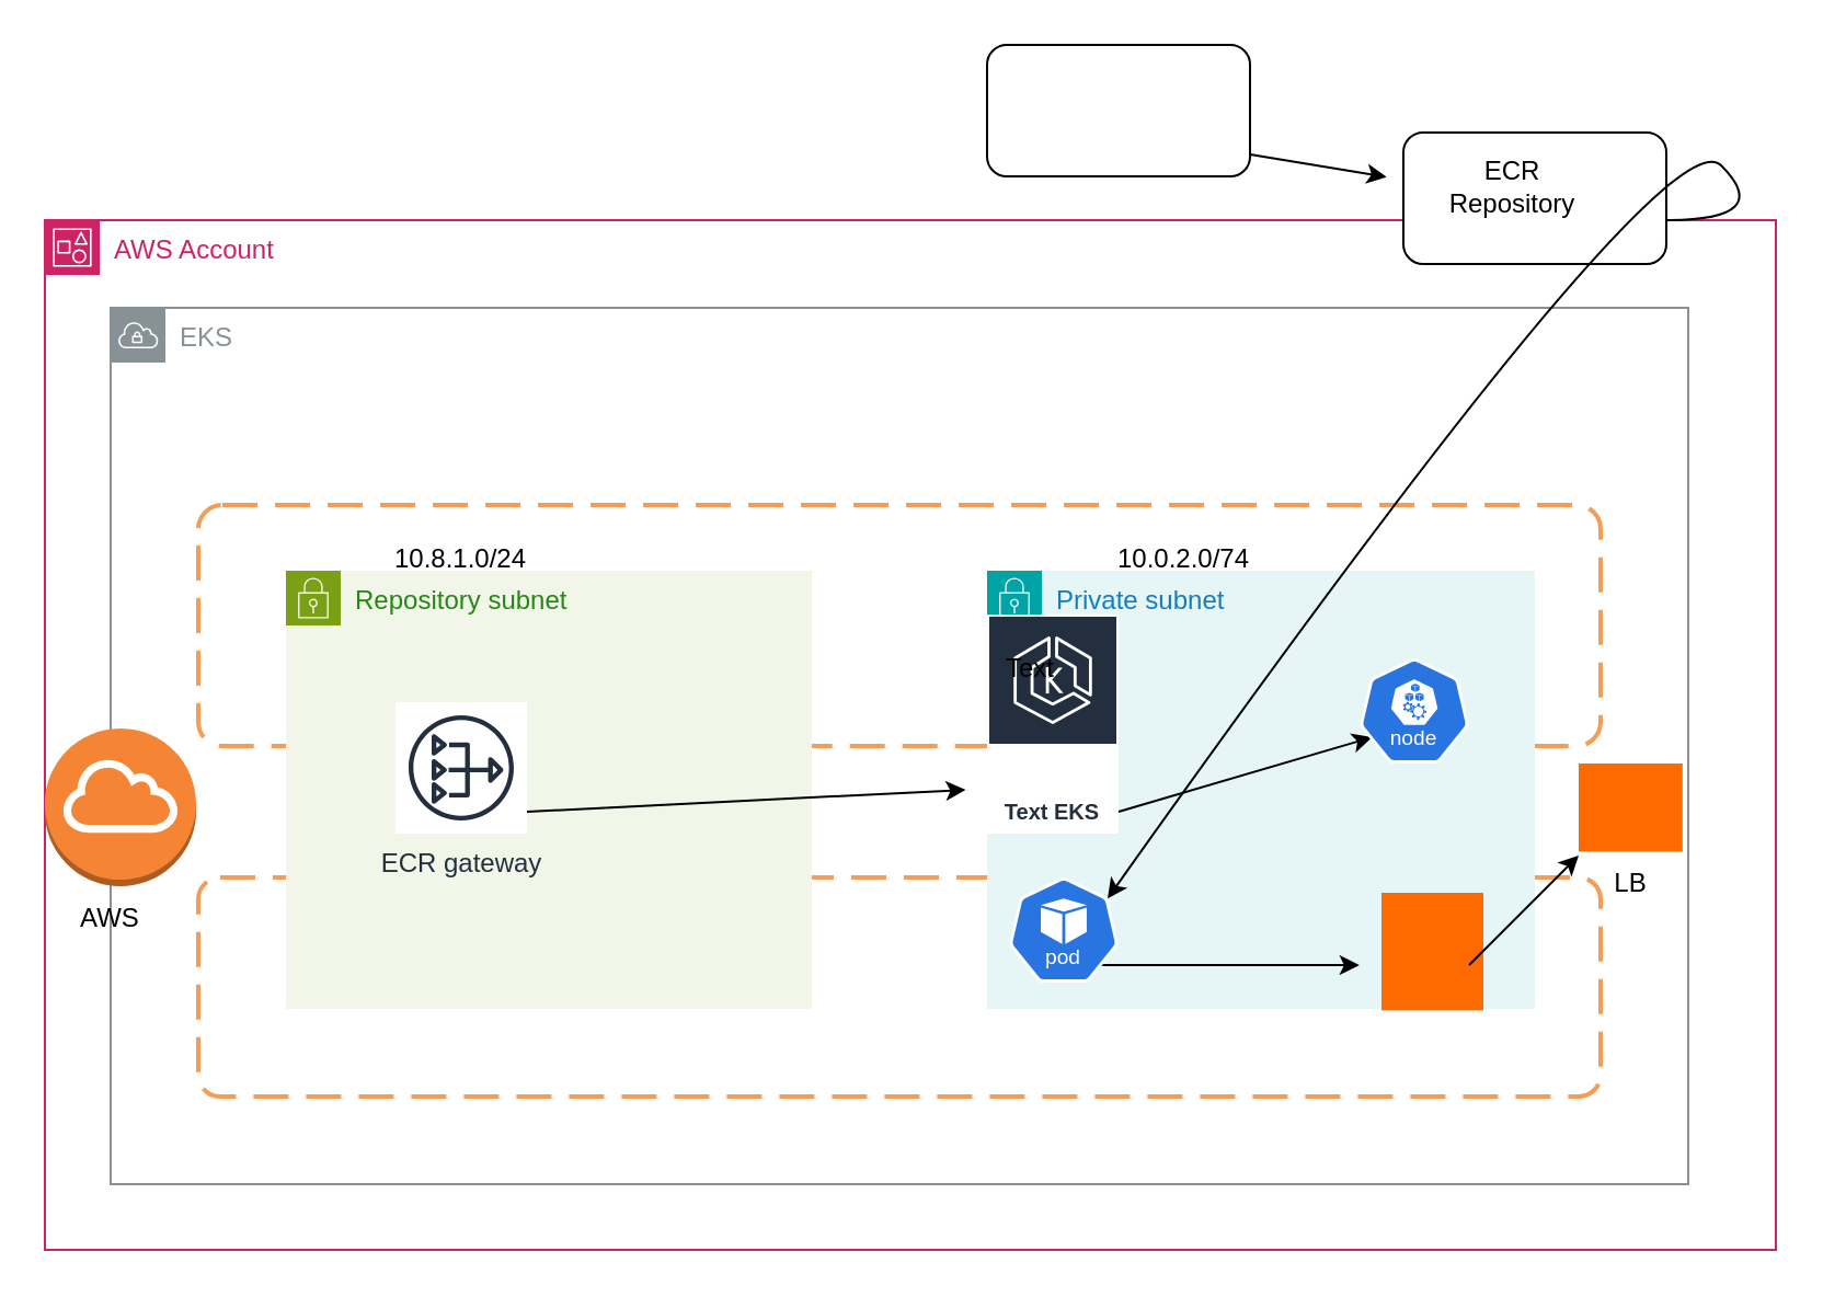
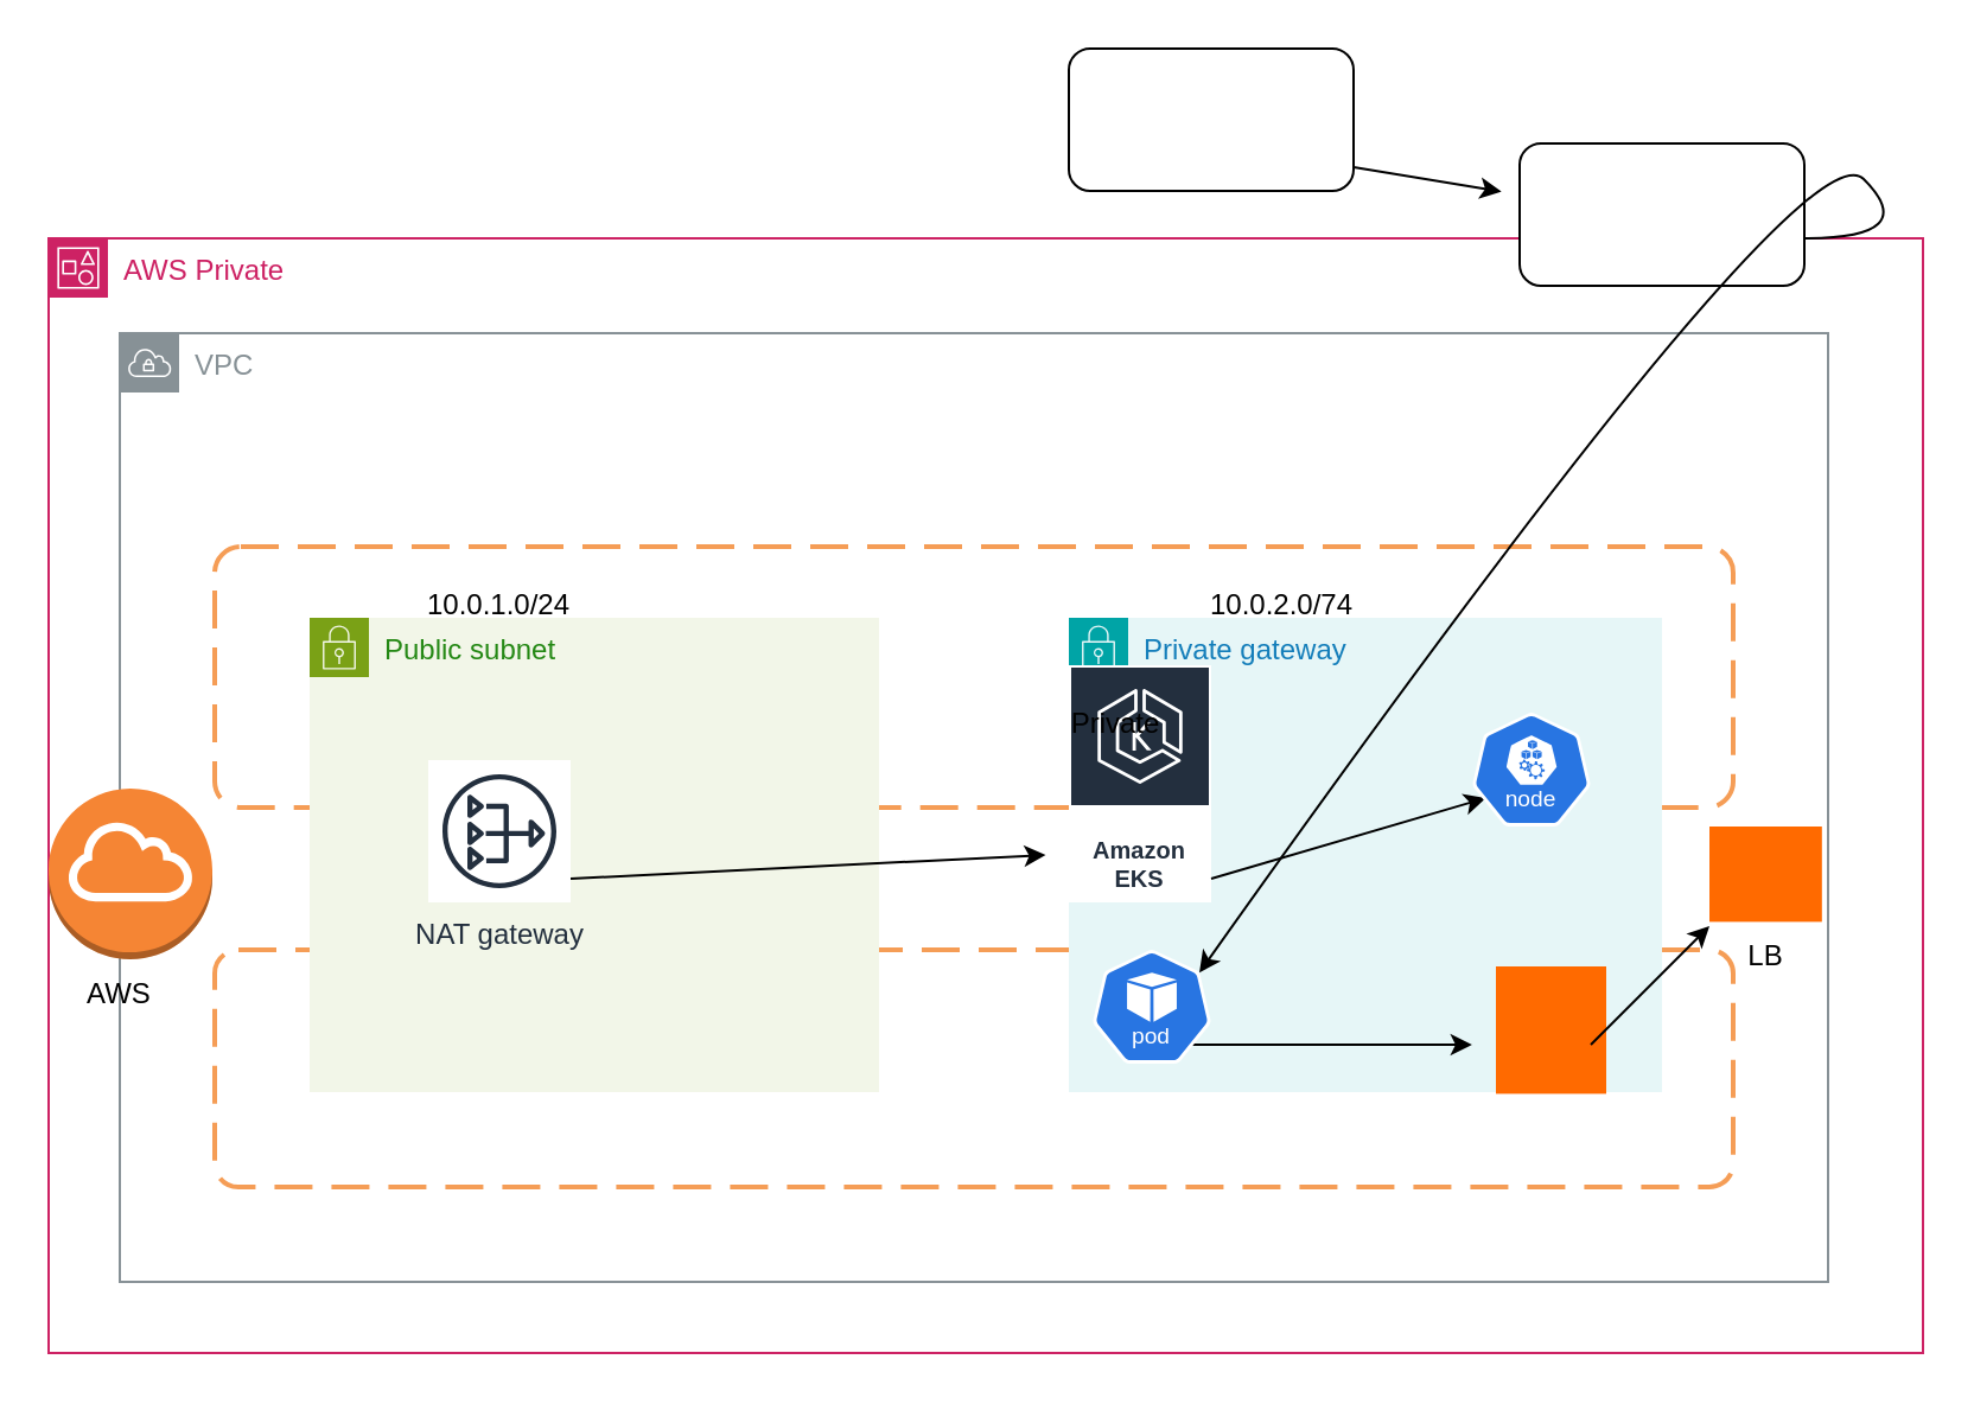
- <mxCell id="9" value="ECR Repository" style="text;html=1;align=center;verticalAlign=middle;whiteSpace=wrap;rounded=0;" vertex="1" parent="7"><mxGeometry x="640" y="-30" width="60" height="30" as="geometry" /></mxCell>
- <mxCell id="7" value="AWS Account" style="points=[[0,0],[0.25,0],[0.5,0],[0.75,0],[1,0],[1,0.25],[1,0.5],[1,0.75],[1,1],[0.75,1],[0.5,1],[0.25,1],[0,1],[0,0.75],[0,0.5],[0,0.25]];outlineConnect=0;gradientColor=none;html=1;whiteSpace=wrap;fontSize=12;fontStyle=0;container=1;pointerEvents=0;collapsible=0;recursiveResize=0;shape=mxgraph.aws4.group;grIcon=mxgraph.aws4.group_account;strokeColor=#CD2264;fillColor=none;verticalAlign=top;align=left;spacingLeft=30;fontColor=#CD2264;dashed=0;" vertex="1" parent="1"><mxGeometry x="20" width="790" height="470" as="geometry" y="100" /></mxCell>
+ <mxCell id="7" value="AWS Private" style="points=[[0,0],[0.25,0],[0.5,0],[0.75,0],[1,0],[1,0.25],[1,0.5],[1,0.75],[1,1],[0.75,1],[0.5,1],[0.25,1],[0,1],[0,0.75],[0,0.5],[0,0.25]];outlineConnect=0;gradientColor=none;html=1;whiteSpace=wrap;fontSize=12;fontStyle=0;container=1;pointerEvents=0;collapsible=0;recursiveResize=0;shape=mxgraph.aws4.group;grIcon=mxgraph.aws4.group_account;strokeColor=#CD2264;fillColor=none;verticalAlign=top;align=left;spacingLeft=30;fontColor=#CD2264;dashed=0;" vertex="1" parent="1"><mxGeometry x="20" width="790" height="470" as="geometry" y="100" /></mxCell>
- <mxCell id="2" value="EKS" style="sketch=0;outlineConnect=0;gradientColor=none;html=1;whiteSpace=wrap;fontSize=12;fontStyle=0;shape=mxgraph.aws4.group;grIcon=mxgraph.aws4.group_vpc;strokeColor=#879196;fillColor=none;verticalAlign=top;align=left;spacingLeft=30;fontColor=#879196;dashed=0;" vertex="1" parent="1"><mxGeometry x="50" y="140" width="720" height="400" as="geometry" /></mxCell>
+ <mxCell id="2" value="VPC" style="sketch=0;outlineConnect=0;gradientColor=none;html=1;whiteSpace=wrap;fontSize=12;fontStyle=0;shape=mxgraph.aws4.group;grIcon=mxgraph.aws4.group_vpc;strokeColor=#879196;fillColor=none;verticalAlign=top;align=left;spacingLeft=30;fontColor=#879196;dashed=0;" vertex="1" parent="1"><mxGeometry x="50" y="140" width="720" height="400" as="geometry" /></mxCell>
- <mxCell id="19" value="10.8.1.0/24" style="text;html=1;align=center;verticalAlign=middle;whiteSpace=wrap;rounded=0;" vertex="1" parent="7"><mxGeometry x="160" y="140" width="60" height="30" as="geometry" /></mxCell>
+ <mxCell id="19" value="10.0.1.0/24" style="text;html=1;align=center;verticalAlign=middle;whiteSpace=wrap;rounded=0;" vertex="1" parent="7"><mxGeometry x="160" y="140" width="60" height="30" as="geometry" /></mxCell>
- <mxCell id="5" value="Repository subnet" style="points=[[0,0],[0.25,0],[0.5,0],[0.75,0],[1,0],[1,0.25],[1,0.5],[1,0.75],[1,1],[0.75,1],[0.5,1],[0.25,1],[0,1],[0,0.75],[0,0.5],[0,0.25]];outlineConnect=0;gradientColor=none;html=1;whiteSpace=wrap;fontSize=12;fontStyle=0;container=1;pointerEvents=0;collapsible=0;recursiveResize=0;shape=mxgraph.aws4.group;grIcon=mxgraph.aws4.group_security_group;grStroke=0;strokeColor=#7AA116;fillColor=#F2F6E8;verticalAlign=top;align=left;spacingLeft=30;fontColor=#248814;dashed=0;" vertex="1" parent="1"><mxGeometry x="130" y="260" width="240" height="200" as="geometry" /></mxCell>
+ <mxCell id="5" value="Public subnet" style="points=[[0,0],[0.25,0],[0.5,0],[0.75,0],[1,0],[1,0.25],[1,0.5],[1,0.75],[1,1],[0.75,1],[0.5,1],[0.25,1],[0,1],[0,0.75],[0,0.5],[0,0.25]];outlineConnect=0;gradientColor=none;html=1;whiteSpace=wrap;fontSize=12;fontStyle=0;container=1;pointerEvents=0;collapsible=0;recursiveResize=0;shape=mxgraph.aws4.group;grIcon=mxgraph.aws4.group_security_group;grStroke=0;strokeColor=#7AA116;fillColor=#F2F6E8;verticalAlign=top;align=left;spacingLeft=30;fontColor=#248814;dashed=0;" vertex="1" parent="1"><mxGeometry x="130" y="260" width="240" height="200" as="geometry" /></mxCell>
- <mxCell id="6" value="Private subnet" style="points=[[0,0],[0.25,0],[0.5,0],[0.75,0],[1,0],[1,0.25],[1,0.5],[1,0.75],[1,1],[0.75,1],[0.5,1],[0.25,1],[0,1],[0,0.75],[0,0.5],[0,0.25]];outlineConnect=0;gradientColor=none;html=1;whiteSpace=wrap;fontSize=12;fontStyle=0;container=1;pointerEvents=0;collapsible=0;recursiveResize=0;shape=mxgraph.aws4.group;grIcon=mxgraph.aws4.group_security_group;grStroke=0;strokeColor=#00A4A6;fillColor=#E6F6F7;verticalAlign=top;align=left;spacingLeft=30;fontColor=#147EBA;dashed=0;" vertex="1" parent="1"><mxGeometry x="450" y="260" width="250" height="200" as="geometry" /></mxCell>
+ <mxCell id="6" value="Private gateway" style="points=[[0,0],[0.25,0],[0.5,0],[0.75,0],[1,0],[1,0.25],[1,0.5],[1,0.75],[1,1],[0.75,1],[0.5,1],[0.25,1],[0,1],[0,0.75],[0,0.5],[0,0.25]];outlineConnect=0;gradientColor=none;html=1;whiteSpace=wrap;fontSize=12;fontStyle=0;container=1;pointerEvents=0;collapsible=0;recursiveResize=0;shape=mxgraph.aws4.group;grIcon=mxgraph.aws4.group_security_group;grStroke=0;strokeColor=#00A4A6;fillColor=#E6F6F7;verticalAlign=top;align=left;spacingLeft=30;fontColor=#147EBA;dashed=0;" vertex="1" parent="1"><mxGeometry x="450" y="260" width="250" height="200" as="geometry" /></mxCell>
- <mxCell id="25" value="Text" style="text;html=1;align=center;verticalAlign=middle;whiteSpace=wrap;rounded=0;" vertex="1" parent="1"><mxGeometry x="440" y="290" width="60" height="30" as="geometry" /></mxCell>
+ <mxCell id="25" value="Private" style="text;html=1;align=center;verticalAlign=middle;whiteSpace=wrap;rounded=0;" vertex="1" parent="1"><mxGeometry x="440" y="290" width="60" height="30" as="geometry" /></mxCell>
- <mxCell id="10" value="Text EKS" style="sketch=0;outlineConnect=0;fontColor=#232F3E;gradientColor=none;strokeColor=#ffffff;fillColor=#232F3E;dashed=0;verticalLabelPosition=middle;verticalAlign=bottom;align=center;html=1;whiteSpace=wrap;fontSize=10;fontStyle=1;spacing=3;shape=mxgraph.aws4.productIcon;prIcon=mxgraph.aws4.eks;" vertex="1" parent="7"><mxGeometry x="430" y="180" width="60" height="100" as="geometry" /></mxCell>
+ <mxCell id="10" value="Amazon EKS" style="sketch=0;outlineConnect=0;fontColor=#232F3E;gradientColor=none;strokeColor=#ffffff;fillColor=#232F3E;dashed=0;verticalLabelPosition=middle;verticalAlign=bottom;align=center;html=1;whiteSpace=wrap;fontSize=10;fontStyle=1;spacing=3;shape=mxgraph.aws4.productIcon;prIcon=mxgraph.aws4.eks;" vertex="1" parent="7"><mxGeometry x="430" y="180" width="60" height="100" as="geometry" /></mxCell>
- <mxCell id="17" value="ECR gateway" style="sketch=0;outlineConnect=0;fontColor=#232F3E;gradientColor=none;strokeColor=#232F3E;fillColor=#ffffff;dashed=0;verticalLabelPosition=bottom;verticalAlign=top;align=center;html=1;fontSize=12;fontStyle=0;aspect=fixed;shape=mxgraph.aws4.resourceIcon;resIcon=mxgraph.aws4.nat_gateway;" vertex="1" parent="7"><mxGeometry x="160" y="220" width="60" height="60" as="geometry" /></mxCell>
+ <mxCell id="17" value="NAT gateway" style="sketch=0;outlineConnect=0;fontColor=#232F3E;gradientColor=none;strokeColor=#232F3E;fillColor=#ffffff;dashed=0;verticalLabelPosition=bottom;verticalAlign=top;align=center;html=1;fontSize=12;fontStyle=0;aspect=fixed;shape=mxgraph.aws4.resourceIcon;resIcon=mxgraph.aws4.nat_gateway;" vertex="1" parent="7"><mxGeometry x="160" y="220" width="60" height="60" as="geometry" /></mxCell>
